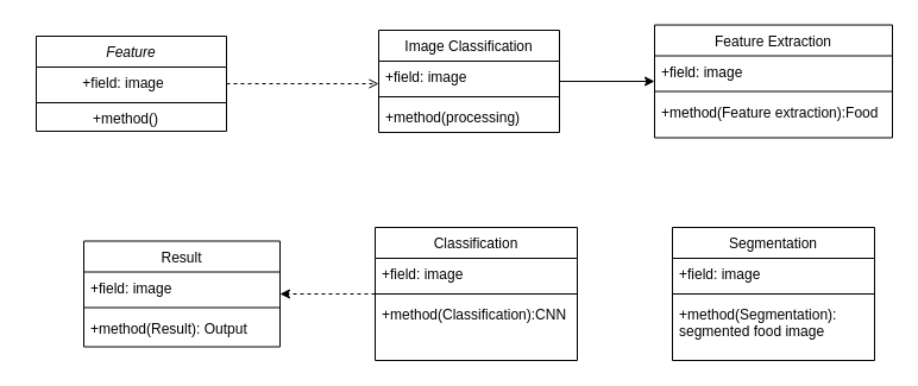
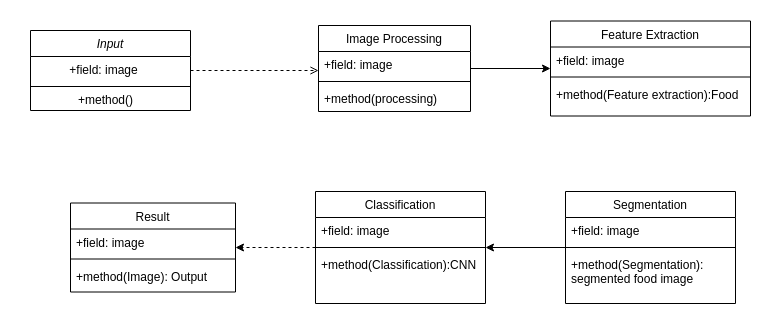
- <mxCell id="6" value="Image Classification" style="swimlane;fontStyle=0;align=center;verticalAlign=top;childLayout=stackLayout;horizontal=1;startSize=26;horizontalStack=0;resizeParent=1;resizeLast=0;collapsible=1;marginBottom=0;rounded=0;shadow=0;strokeWidth=1;" parent="1" vertex="1"><mxGeometry x="318" y="25" width="152" height="86" as="geometry"><mxRectangle x="550" y="140" width="160" height="26" as="alternateBounds" /></mxGeometry></mxCell>
+ <mxCell id="6" value="Image Processing" style="swimlane;fontStyle=0;align=center;verticalAlign=top;childLayout=stackLayout;horizontal=1;startSize=26;horizontalStack=0;resizeParent=1;resizeLast=0;collapsible=1;marginBottom=0;rounded=0;shadow=0;strokeWidth=1;" parent="1" vertex="1"><mxGeometry x="318" y="25" width="152" height="86" as="geometry"><mxRectangle x="550" y="140" width="160" height="26" as="alternateBounds" /></mxGeometry></mxCell>
- <mxCell id="2" value="Feature" style="swimlane;fontStyle=2;align=center;verticalAlign=top;childLayout=stackLayout;horizontal=1;startSize=26;horizontalStack=0;resizeParent=1;resizeLast=0;collapsible=1;marginBottom=0;rounded=0;shadow=0;strokeWidth=1;" parent="1" vertex="1"><mxGeometry x="30" y="30" width="160" height="80" as="geometry"><mxRectangle x="230" y="140" width="160" height="26" as="alternateBounds" /></mxGeometry></mxCell>
+ <mxCell id="2" value="Input" style="swimlane;fontStyle=2;align=center;verticalAlign=top;childLayout=stackLayout;horizontal=1;startSize=26;horizontalStack=0;resizeParent=1;resizeLast=0;collapsible=1;marginBottom=0;rounded=0;shadow=0;strokeWidth=1;" parent="1" vertex="1"><mxGeometry x="30" y="30" width="160" height="80" as="geometry"><mxRectangle x="230" y="140" width="160" height="26" as="alternateBounds" /></mxGeometry></mxCell>
+ <mxCell id="16" value="" style="edgeStyle=orthogonalEdgeStyle;rounded=0;orthogonalLoop=1;jettySize=auto;html=1;" edge="1" parent="1" source="17" target="22"><mxGeometry relative="1" as="geometry" /></mxCell>
- <mxCell id="29" value="+method(Result): Output" style="text;align=left;verticalAlign=top;spacingLeft=4;spacingRight=4;overflow=hidden;rotatable=0;points=[[0,0.5],[1,0.5]];portConstraint=eastwest;" vertex="1" parent="26"><mxGeometry y="60" width="165" height="26" as="geometry" /></mxCell>
+ <mxCell id="29" value="+method(Image): Output" style="text;align=left;verticalAlign=top;spacingLeft=4;spacingRight=4;overflow=hidden;rotatable=0;points=[[0,0.5],[1,0.5]];portConstraint=eastwest;" vertex="1" parent="26"><mxGeometry y="60" width="165" height="26" as="geometry" /></mxCell>
